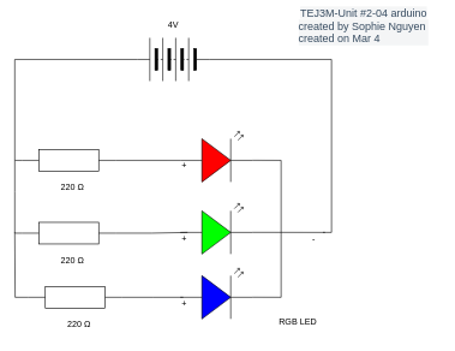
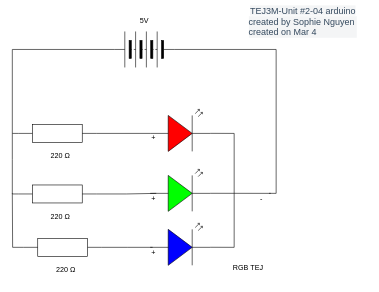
- <mxCell id="28" value="4V" style="text;html=1;align=center;verticalAlign=middle;resizable=0;points=[];autosize=1;strokeColor=none;fillColor=none;" vertex="1" parent="1"><mxGeometry x="220" y="20" width="40" height="30" as="geometry" /></mxCell>
+ <mxCell id="28" value="5V" style="text;html=1;align=center;verticalAlign=middle;resizable=0;points=[];autosize=1;strokeColor=none;fillColor=none;" vertex="1" parent="1"><mxGeometry x="220" y="20" width="40" height="30" as="geometry" /></mxCell>
- <mxCell id="3" value="RGB LED" style="text;html=1;align=center;verticalAlign=middle;resizable=0;points=[];autosize=1;strokeColor=none;fillColor=none;" vertex="1" parent="2"><mxGeometry x="133" y="249" width="80" height="30" as="geometry" /></mxCell>
+ <mxCell id="3" value="RGB TEJ" style="text;html=1;align=center;verticalAlign=middle;resizable=0;points=[];autosize=1;strokeColor=none;fillColor=none;" vertex="1" parent="2"><mxGeometry x="133" y="249" width="80" height="30" as="geometry" /></mxCell>
